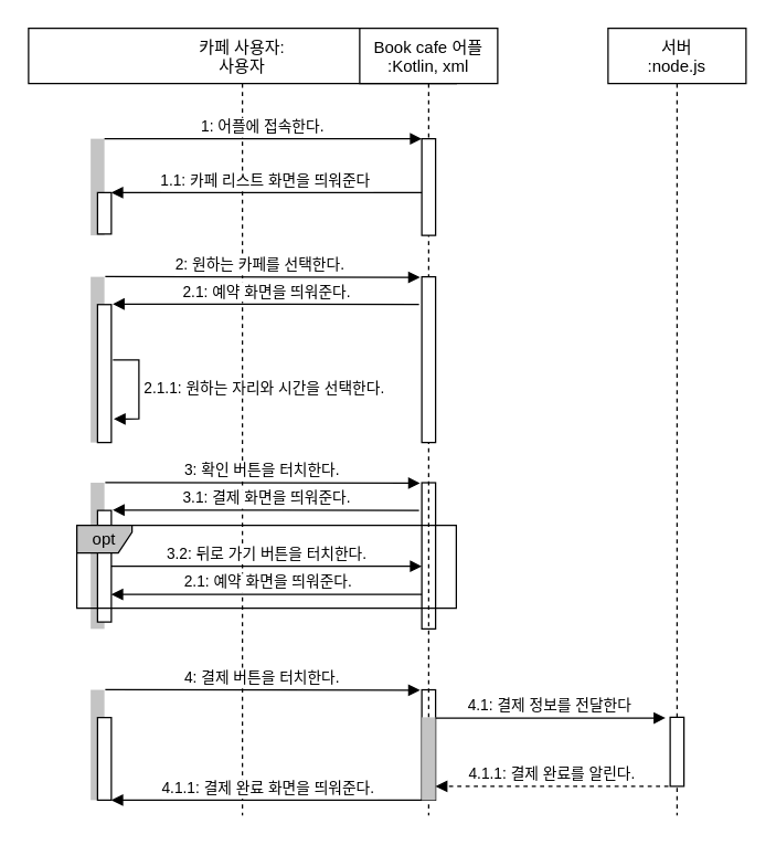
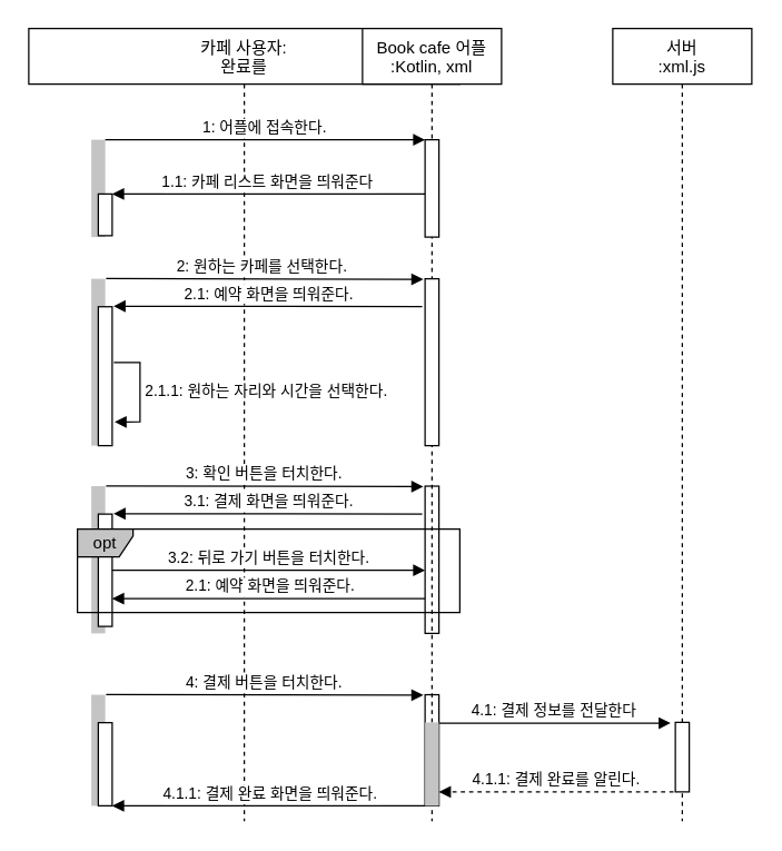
- <mxCell id="2" value="카페 사용자:&#10;사용자" style="shape=umlLifeline;perimeter=lifelinePerimeter;container=1;collapsible=0;recursiveResize=0;rounded=0;shadow=0;strokeWidth=1;" parent="1" vertex="1"><mxGeometry x="20" y="20" width="310" height="570" as="geometry" /></mxCell>
+ <mxCell id="2" value="카페 사용자:&#10;완료를" style="shape=umlLifeline;perimeter=lifelinePerimeter;container=1;collapsible=0;recursiveResize=0;rounded=0;shadow=0;strokeWidth=1;" parent="1" vertex="1"><mxGeometry x="20" y="20" width="310" height="570" as="geometry" /></mxCell>
- <mxCell id="27" value="서버&#10;:node.js" style="shape=umlLifeline;perimeter=lifelinePerimeter;container=1;collapsible=0;recursiveResize=0;rounded=0;shadow=0;strokeWidth=1;" vertex="1" parent="1"><mxGeometry x="440" y="20" width="100" height="570" as="geometry" /></mxCell>
+ <mxCell id="27" value="서버&#10;:xml.js" style="shape=umlLifeline;perimeter=lifelinePerimeter;container=1;collapsible=0;recursiveResize=0;rounded=0;shadow=0;strokeWidth=1;" vertex="1" parent="1"><mxGeometry x="440" y="20" width="100" height="570" as="geometry" /></mxCell>
